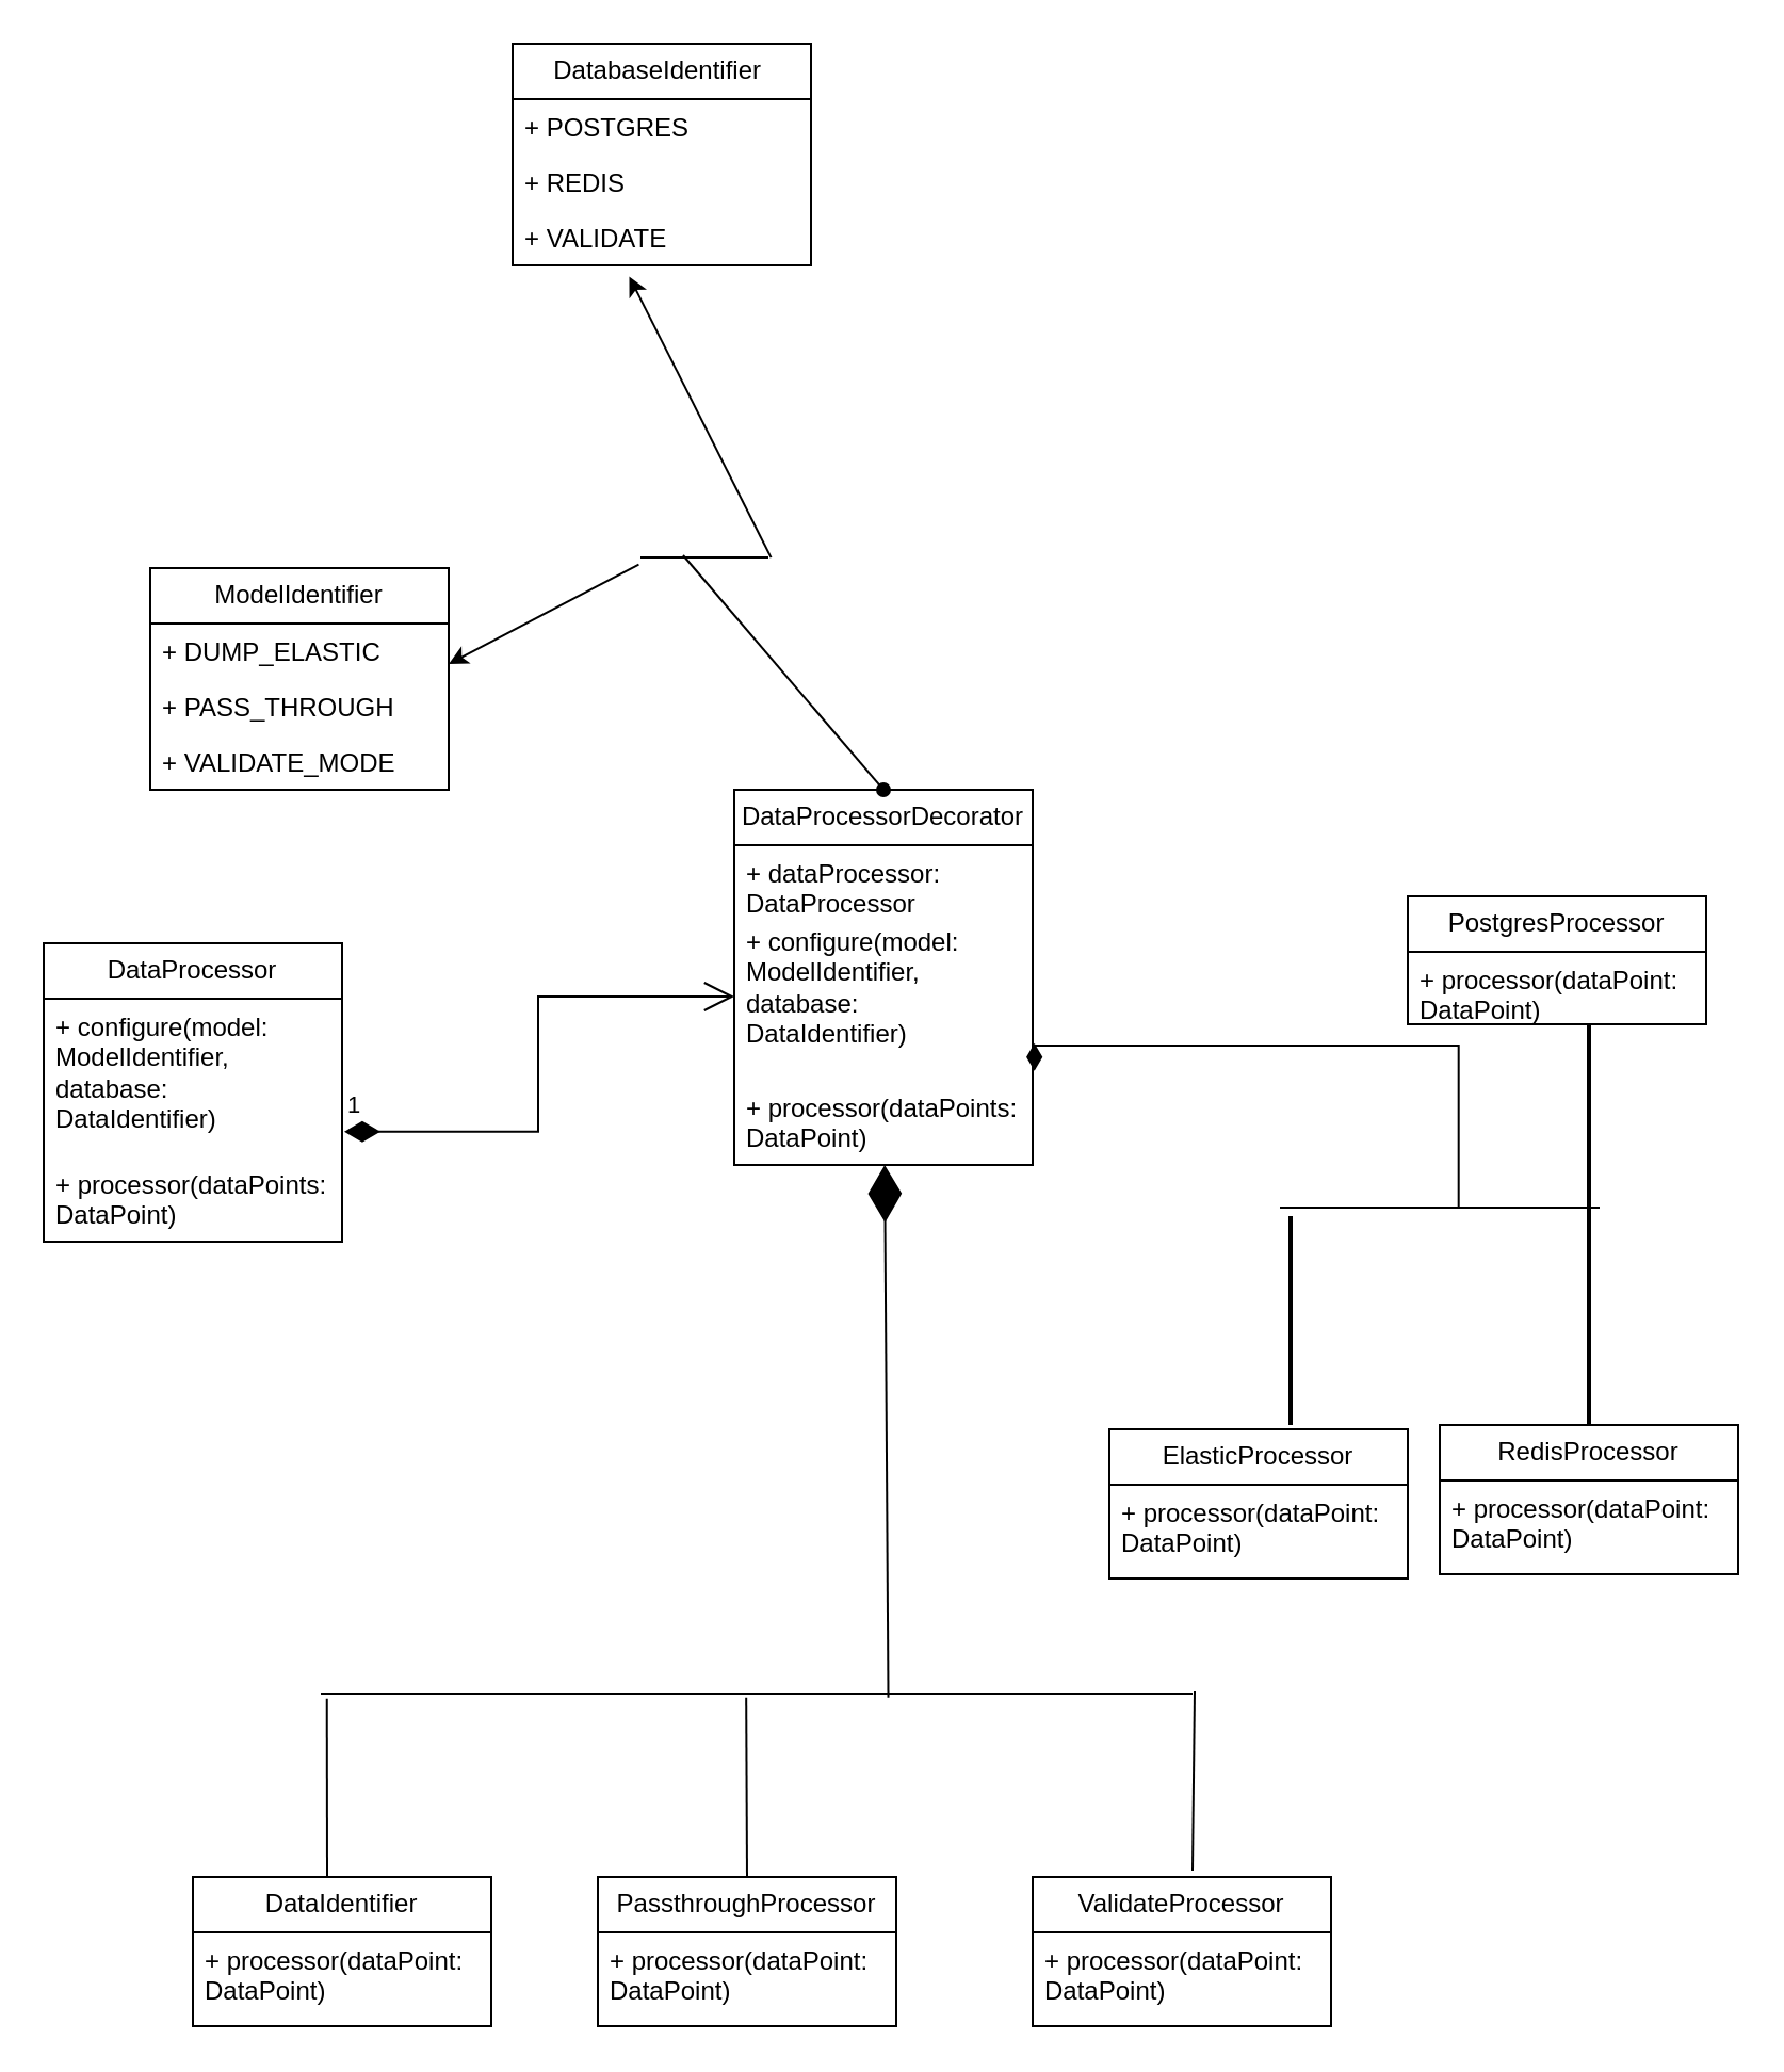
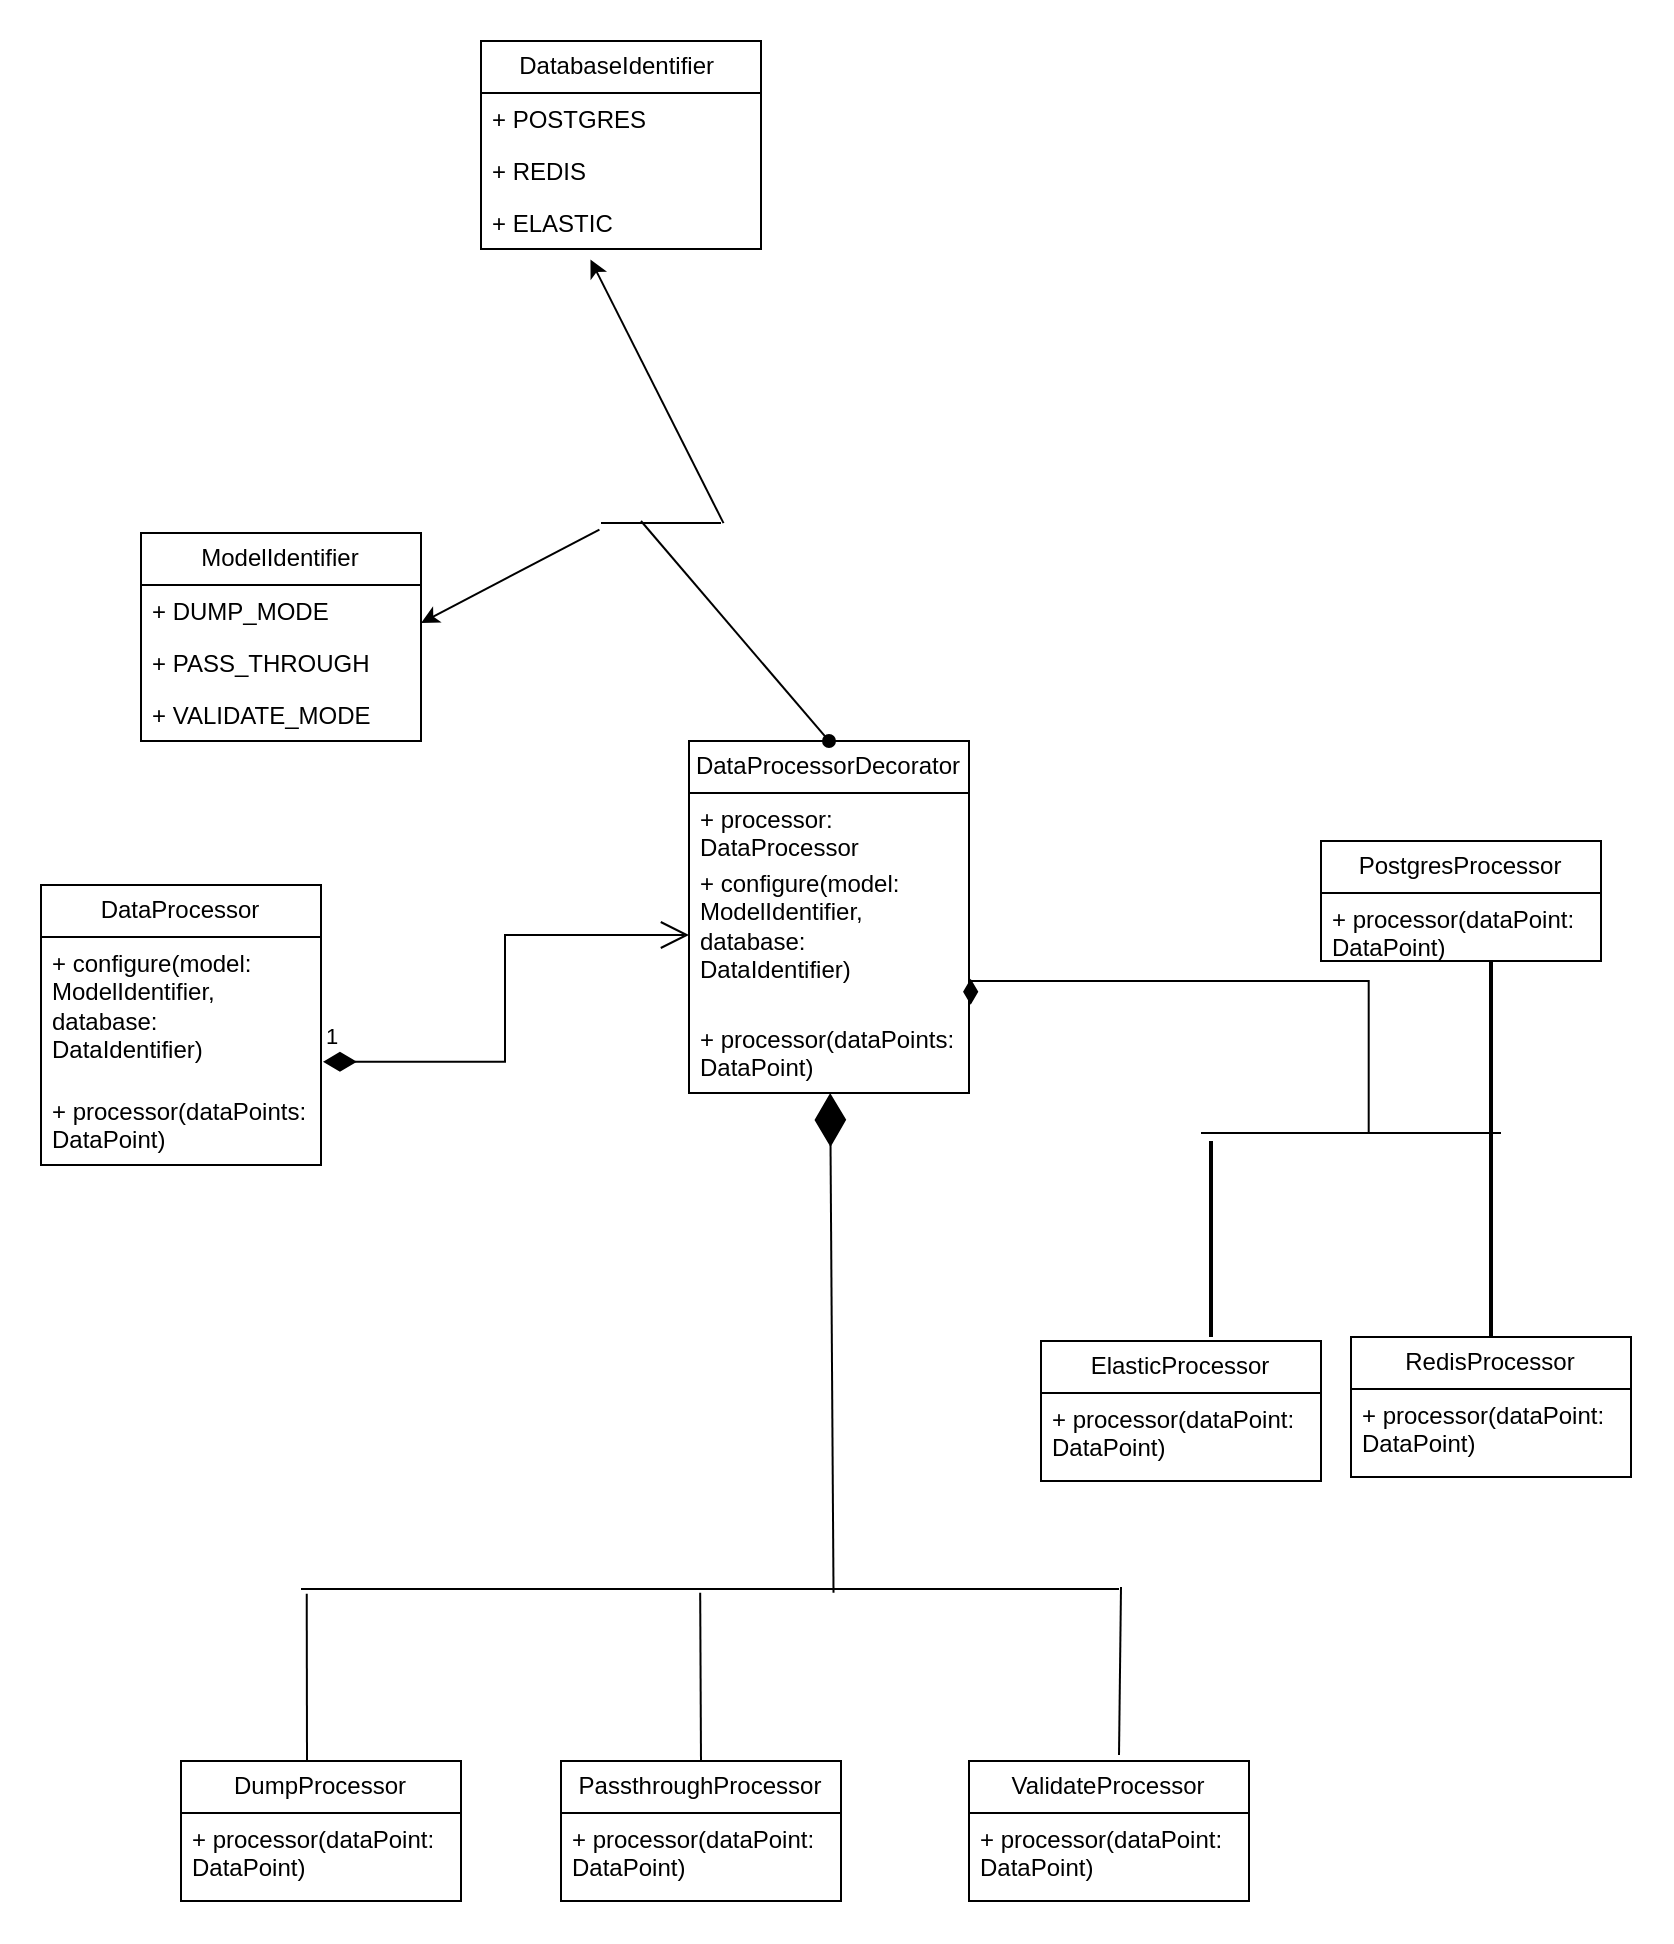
- <mxCell id="39" value="+ VALIDATE" style="text;strokeColor=none;fillColor=none;align=left;verticalAlign=top;spacingLeft=4;spacingRight=4;overflow=hidden;rotatable=0;points=[[0,0.5],[1,0.5]];portConstraint=eastwest;whiteSpace=wrap;html=1;" vertex="1" parent="36"><mxGeometry y="78" width="140" height="26" as="geometry" /></mxCell>
+ <mxCell id="39" value="+ ELASTIC" style="text;strokeColor=none;fillColor=none;align=left;verticalAlign=top;spacingLeft=4;spacingRight=4;overflow=hidden;rotatable=0;points=[[0,0.5],[1,0.5]];portConstraint=eastwest;whiteSpace=wrap;html=1;" vertex="1" parent="36"><mxGeometry y="78" width="140" height="26" as="geometry" /></mxCell>
- <mxCell id="33" value="+ DUMP_ELASTIC" style="text;strokeColor=none;fillColor=none;align=left;verticalAlign=top;spacingLeft=4;spacingRight=4;overflow=hidden;rotatable=0;points=[[0,0.5],[1,0.5]];portConstraint=eastwest;whiteSpace=wrap;html=1;" vertex="1" parent="32"><mxGeometry y="26" width="140" height="26" as="geometry" /></mxCell>
+ <mxCell id="33" value="+ DUMP_MODE" style="text;strokeColor=none;fillColor=none;align=left;verticalAlign=top;spacingLeft=4;spacingRight=4;overflow=hidden;rotatable=0;points=[[0,0.5],[1,0.5]];portConstraint=eastwest;whiteSpace=wrap;html=1;" vertex="1" parent="32"><mxGeometry y="26" width="140" height="26" as="geometry" /></mxCell>
- <mxCell id="4" value="+ dataProcessor: DataProcessor" style="text;strokeColor=none;fillColor=none;align=left;verticalAlign=top;spacingLeft=4;spacingRight=4;overflow=hidden;rotatable=0;points=[[0,0.5],[1,0.5]];portConstraint=eastwest;whiteSpace=wrap;html=1;" vertex="1" parent="3"><mxGeometry y="26" width="140" height="32" as="geometry" /></mxCell>
+ <mxCell id="4" value="+ processor: DataProcessor" style="text;strokeColor=none;fillColor=none;align=left;verticalAlign=top;spacingLeft=4;spacingRight=4;overflow=hidden;rotatable=0;points=[[0,0.5],[1,0.5]];portConstraint=eastwest;whiteSpace=wrap;html=1;" vertex="1" parent="3"><mxGeometry y="26" width="140" height="32" as="geometry" /></mxCell>
- <mxCell id="11" value="DataIdentifier" style="swimlane;fontStyle=0;childLayout=stackLayout;horizontal=1;startSize=26;fillColor=none;horizontalStack=0;resizeParent=1;resizeParentMax=0;resizeLast=0;collapsible=1;marginBottom=0;whiteSpace=wrap;html=1;" vertex="1" parent="1"><mxGeometry x="90" y="880" width="140" height="70" as="geometry" /></mxCell>
+ <mxCell id="11" value="DumpProcessor" style="swimlane;fontStyle=0;childLayout=stackLayout;horizontal=1;startSize=26;fillColor=none;horizontalStack=0;resizeParent=1;resizeParentMax=0;resizeLast=0;collapsible=1;marginBottom=0;whiteSpace=wrap;html=1;" vertex="1" parent="1"><mxGeometry x="90" y="880" width="140" height="70" as="geometry" /></mxCell>
